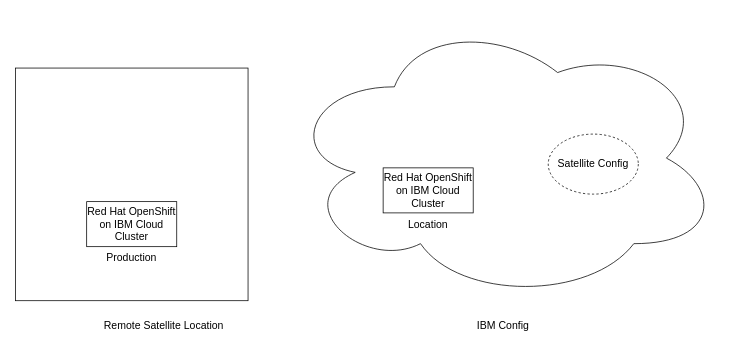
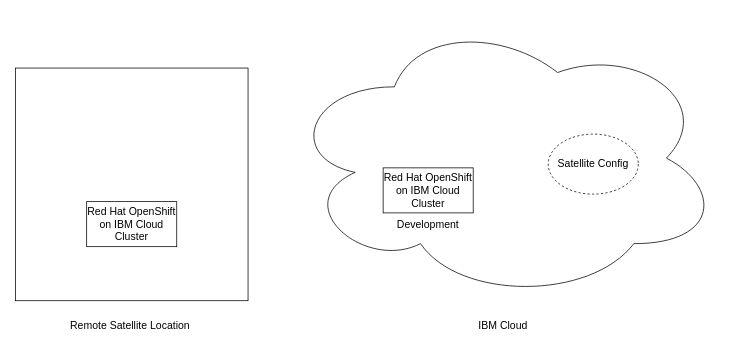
- <mxCell id="10" value="Location" style="text;html=1;strokeColor=none;fillColor=none;align=center;verticalAlign=middle;whiteSpace=wrap;rounded=0;fontSize=14;" vertex="1" parent="1"><mxGeometry x="540" y="283" width="60" height="30" as="geometry" /></mxCell>
+ <mxCell id="10" value="Development" style="text;html=1;strokeColor=none;fillColor=none;align=center;verticalAlign=middle;whiteSpace=wrap;rounded=0;fontSize=14;" vertex="1" parent="1"><mxGeometry x="540" y="283" width="60" height="30" as="geometry" /></mxCell>
- <mxCell id="9" value="Production" style="text;html=1;strokeColor=none;fillColor=none;align=center;verticalAlign=middle;whiteSpace=wrap;rounded=0;fontSize=14;" vertex="1" parent="1"><mxGeometry x="145" y="328" width="60" height="30" as="geometry" /></mxCell>
- <mxCell id="5" value="Remote Satellite Location" style="text;html=1;strokeColor=none;fillColor=none;align=center;verticalAlign=middle;whiteSpace=wrap;rounded=0;fontSize=14;" vertex="1" parent="1"><mxGeometry x="123" y="418" width="190" height="30" as="geometry" /></mxCell>
+ <mxCell id="5" value="Remote Satellite Location" style="text;html=1;strokeColor=none;fillColor=none;align=center;verticalAlign=middle;whiteSpace=wrap;rounded=0;fontSize=14;" vertex="1" parent="1"><mxGeometry x="78" y="418" width="190" height="30" as="geometry" /></mxCell>
- <mxCell id="3" value="IBM Config" style="text;html=1;strokeColor=none;fillColor=none;align=center;verticalAlign=middle;whiteSpace=wrap;rounded=0;fontSize=14;" vertex="1" parent="1"><mxGeometry x="575" y="418" width="190" height="30" as="geometry" /></mxCell>
+ <mxCell id="3" value="IBM Cloud" style="text;html=1;strokeColor=none;fillColor=none;align=center;verticalAlign=middle;whiteSpace=wrap;rounded=0;fontSize=14;" vertex="1" parent="1"><mxGeometry x="575" y="418" width="190" height="30" as="geometry" /></mxCell>
